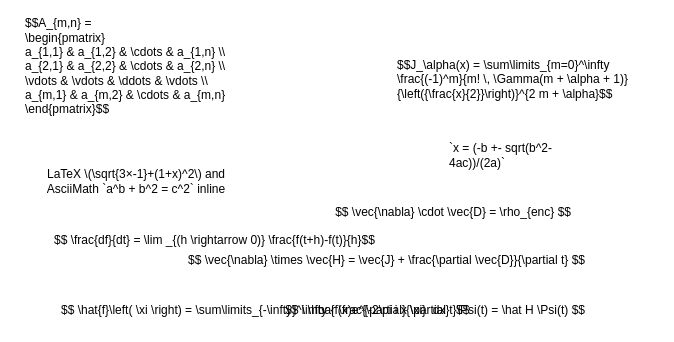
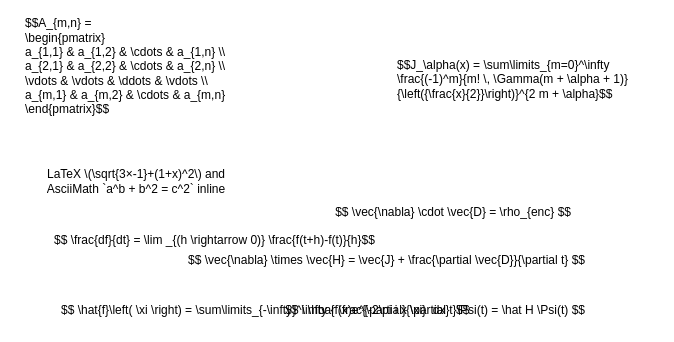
- <mxCell id="4" value="`x = (-b +- sqrt(b^2-4ac))/(2a)`" style="text;html=1;spacing=5;spacingTop=-10;whiteSpace=wrap;overflow=hidden;fillColor=none;strokeColor=none;shadow=0;rounded=0;verticalAlign=middle" parent="1" vertex="1"><mxGeometry x="443.5" y="130" width="157" height="59" as="geometry" /></mxCell>
